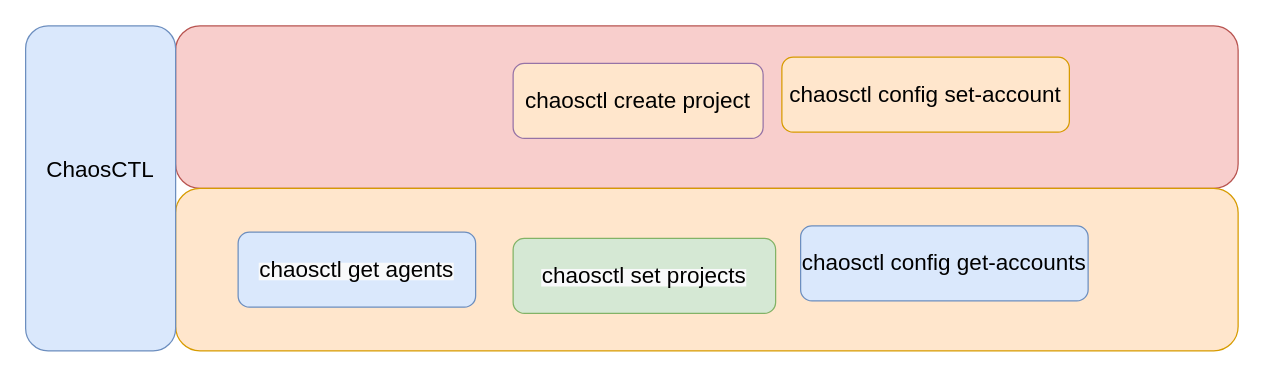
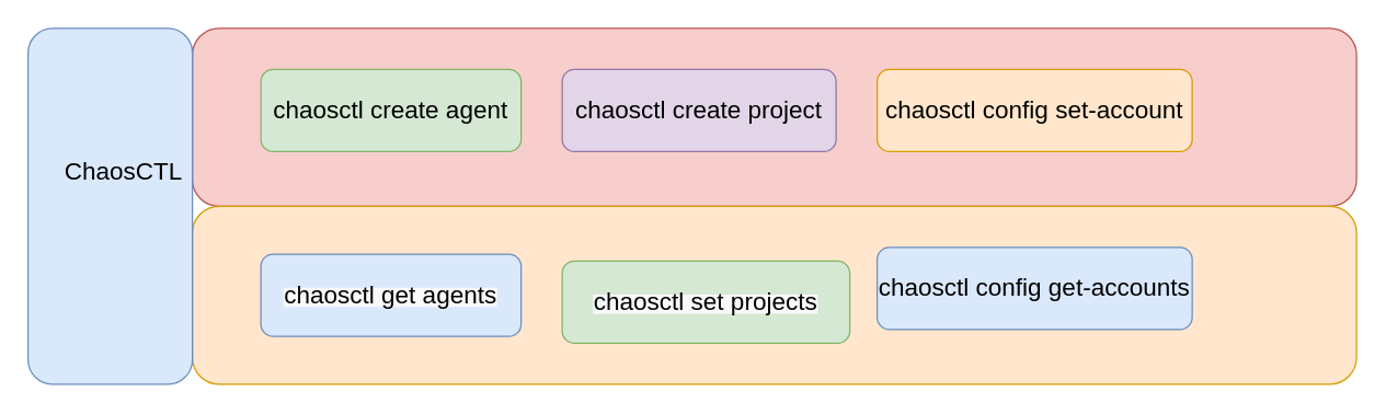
- <mxCell id="6" value="&lt;span style=&quot;font-family: &amp;#34;helvetica&amp;#34; ; font-size: large&quot;&gt;chaosctl config set-account&lt;/span&gt;" style="rounded=1;whiteSpace=wrap;html=1;fillColor=#ffe6cc;strokeColor=#d79b00;" vertex="1" parent="1"><mxGeometry x="625" y="45" width="230" height="60" as="geometry" /></mxCell>
+ <mxCell id="6" value="&lt;span style=&quot;font-family: &amp;#34;helvetica&amp;#34; ; font-size: large&quot;&gt;chaosctl config set-account&lt;/span&gt;" style="rounded=1;whiteSpace=wrap;html=1;fillColor=#ffe6cc;strokeColor=#d79b00;" vertex="1" parent="1"><mxGeometry x="640" y="50" width="230" height="60" as="geometry" /></mxCell>
+ <mxCell id="4" value="&lt;font style=&quot;font-size: 18px&quot;&gt;chaosctl create agent&lt;/font&gt;" style="rounded=1;whiteSpace=wrap;html=1;fillColor=#d5e8d4;strokeColor=#82b366;" vertex="1" parent="1"><mxGeometry x="190" y="50" width="190" height="60" as="geometry" /></mxCell>
- <mxCell id="5" value="&lt;font face=&quot;helvetica&quot; size=&quot;4&quot;&gt;chaosctl create project&lt;/font&gt;" style="rounded=1;whiteSpace=wrap;html=1;fillColor=#ffe6cc;strokeColor=#9673a6;" vertex="1" parent="1"><mxGeometry x="410" y="50" width="200" height="60" as="geometry" /></mxCell>
+ <mxCell id="5" value="&lt;font face=&quot;helvetica&quot; size=&quot;4&quot;&gt;chaosctl create project&lt;/font&gt;" style="rounded=1;whiteSpace=wrap;html=1;fillColor=#e1d5e7;strokeColor=#9673a6;" vertex="1" parent="1"><mxGeometry x="410" y="50" width="200" height="60" as="geometry" /></mxCell>
- <mxCell id="11" value="&lt;font style=&quot;font-size: 18px&quot;&gt;ChaosCTL&lt;/font&gt;" style="text;html=1;strokeColor=none;fillColor=none;align=center;verticalAlign=middle;whiteSpace=wrap;rounded=0;" vertex="1" parent="1"><mxGeometry x="50" y="120" width="60" height="30" as="geometry" /></mxCell>
+ <mxCell id="11" value="&lt;font style=&quot;font-size: 18px&quot;&gt;ChaosCTL&lt;/font&gt;" style="text;html=1;strokeColor=none;fillColor=none;align=center;verticalAlign=middle;whiteSpace=wrap;rounded=0;" vertex="1" parent="1"><mxGeometry x="60" y="110" width="60" height="30" as="geometry" /></mxCell>
